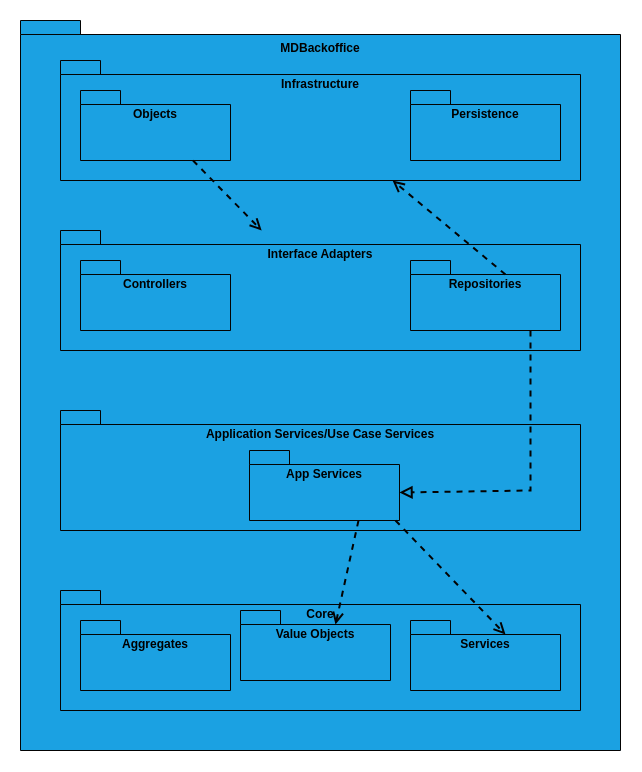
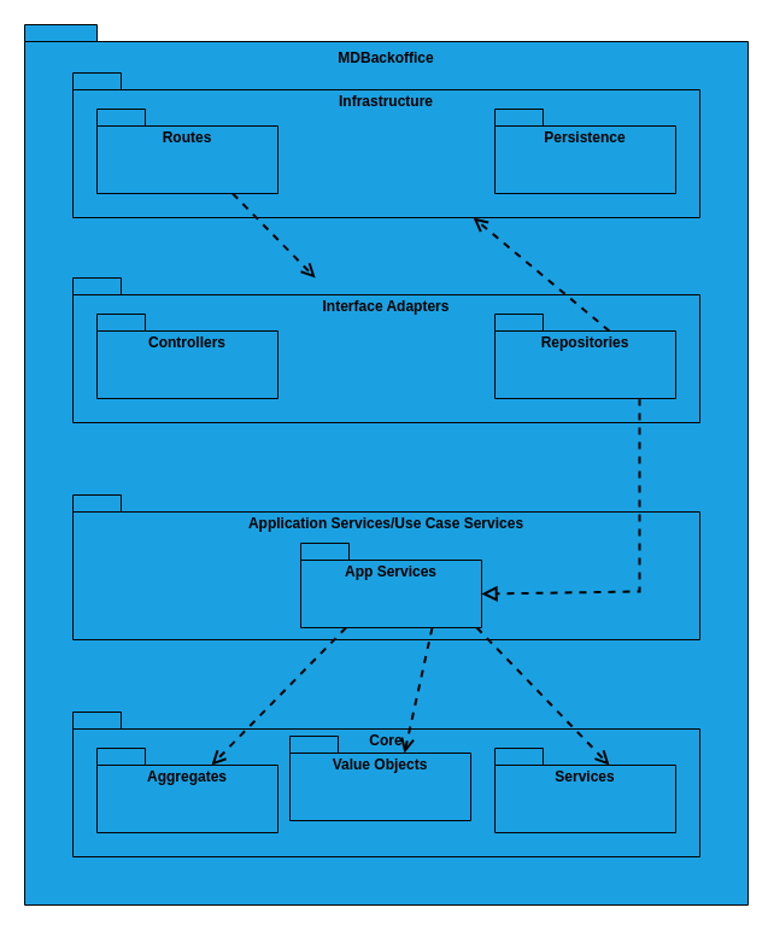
- <mxCell id="4" value="Objects" style="shape=folder;fontStyle=1;spacingTop=10;tabWidth=40;tabHeight=14;tabPosition=left;html=1;whiteSpace=wrap;fillColor=#1BA1E2;labelPosition=center;verticalLabelPosition=top;align=center;verticalAlign=bottom;spacing=-31;strokeColor=#030303;" parent="1" vertex="1"><mxGeometry x="80" y="90" width="150" height="70" as="geometry" /></mxCell>
+ <mxCell id="4" value="Routes" style="shape=folder;fontStyle=1;spacingTop=10;tabWidth=40;tabHeight=14;tabPosition=left;html=1;whiteSpace=wrap;fillColor=#1BA1E2;labelPosition=center;verticalLabelPosition=top;align=center;verticalAlign=bottom;spacing=-31;strokeColor=#030303;" parent="1" vertex="1"><mxGeometry x="80" y="90" width="150" height="70" as="geometry" /></mxCell>
+ <mxCell id="18" value="" style="html=1;verticalAlign=bottom;endArrow=open;dashed=1;endSize=8;curved=0;rounded=0;exitX=0.25;exitY=1;exitDx=0;exitDy=0;exitPerimeter=0;strokeWidth=2;entryX=0;entryY=0;entryDx=95;entryDy=14;entryPerimeter=0;strokeColor=#030303;fillColor=#1BA1E2;" parent="1" source="11" target="12" edge="1"><mxGeometry relative="1" as="geometry"><mxPoint x="263" y="500" as="sourcePoint" /><mxPoint x="245" y="614" as="targetPoint" /></mxGeometry></mxCell>
